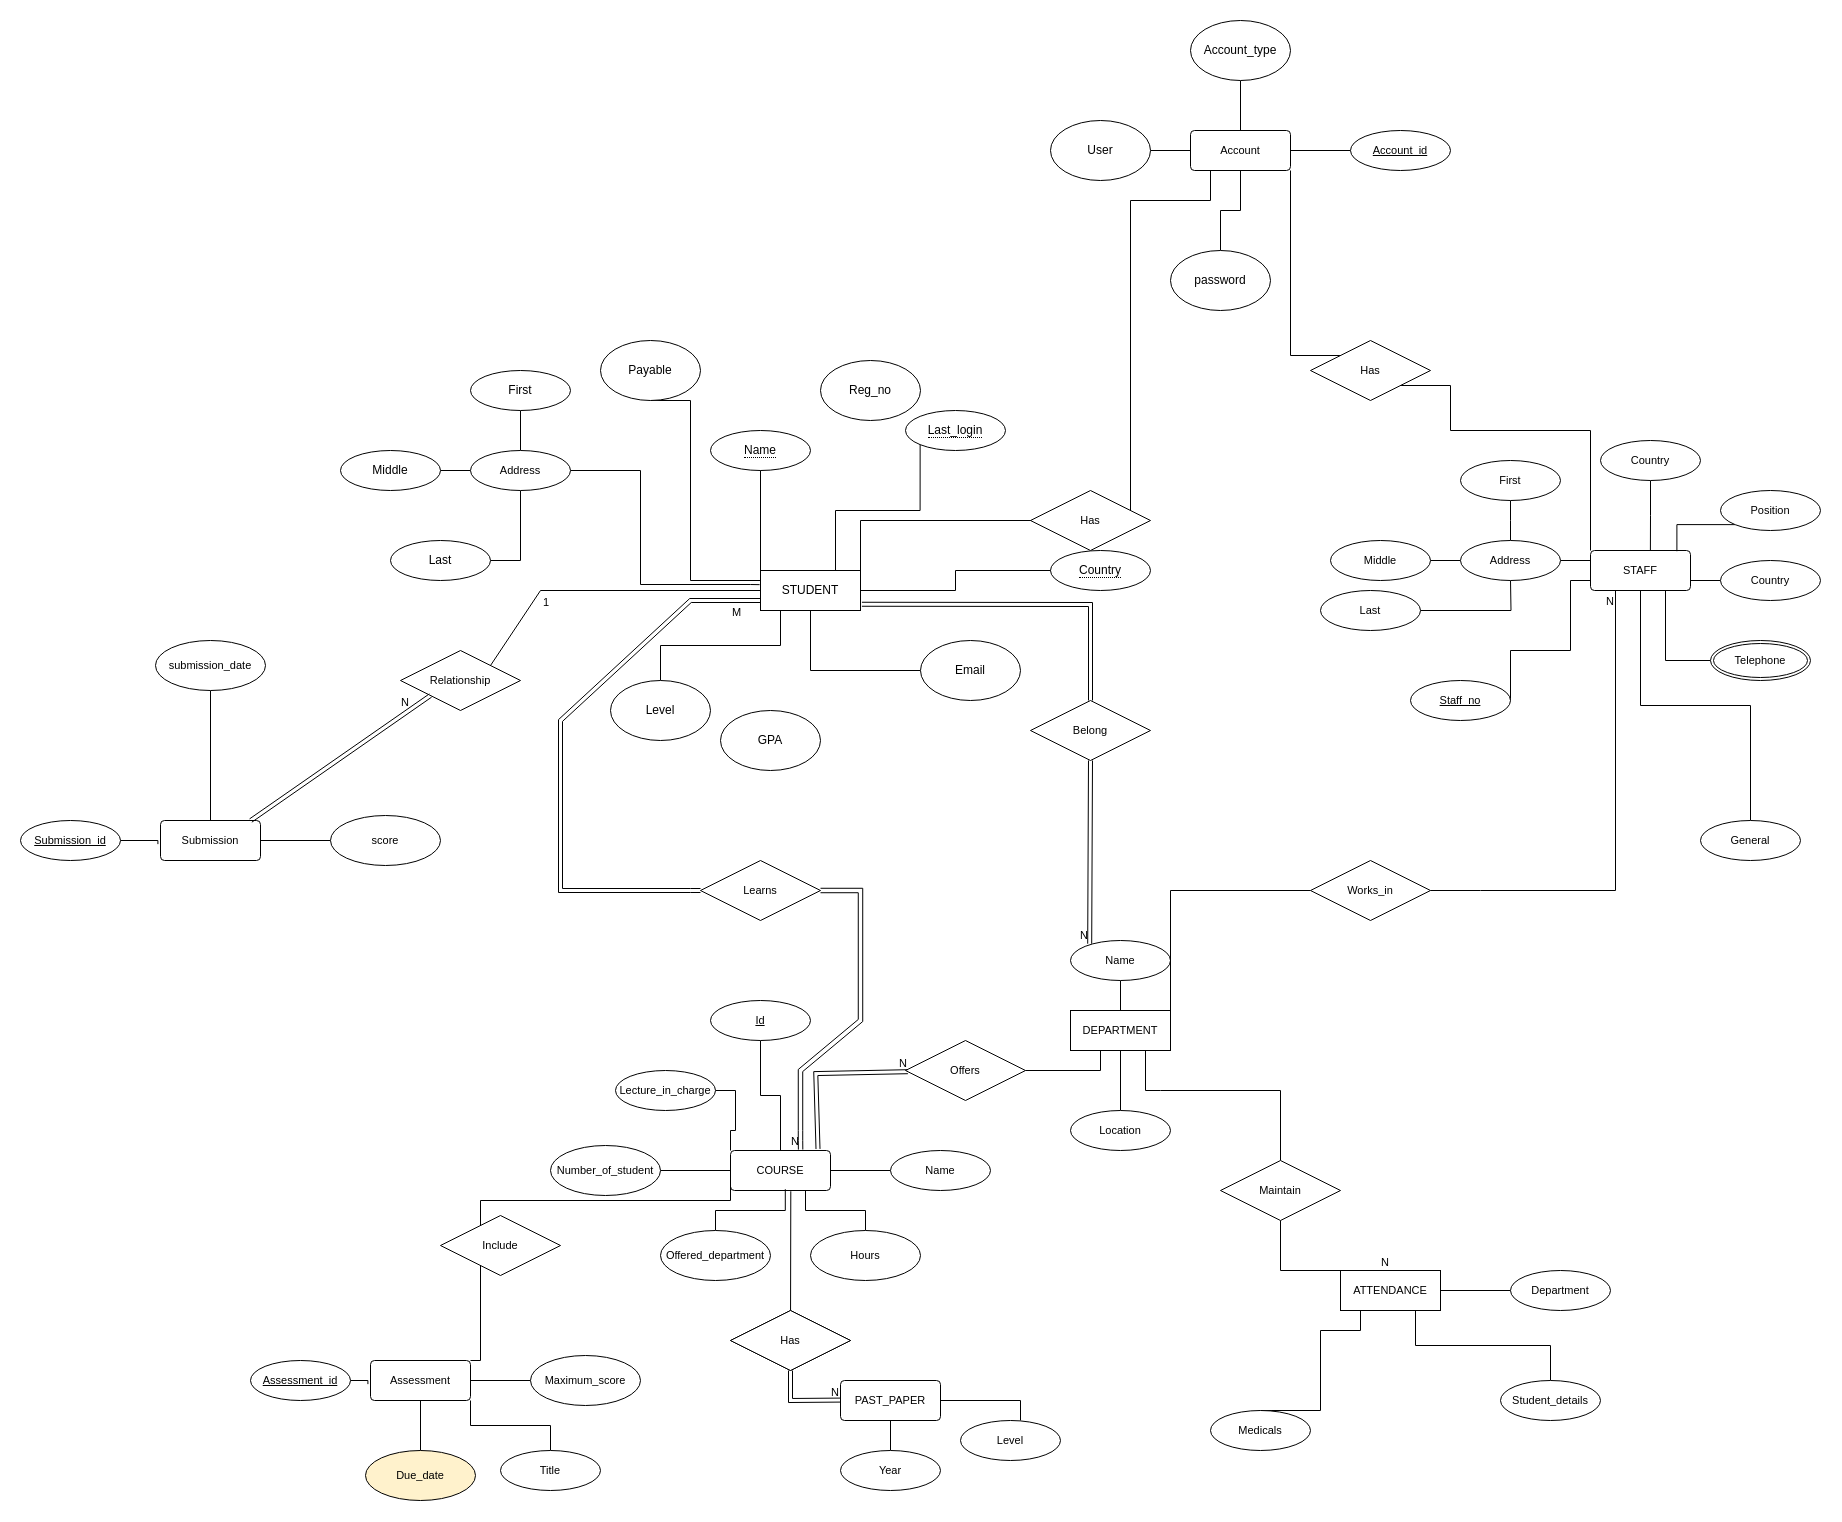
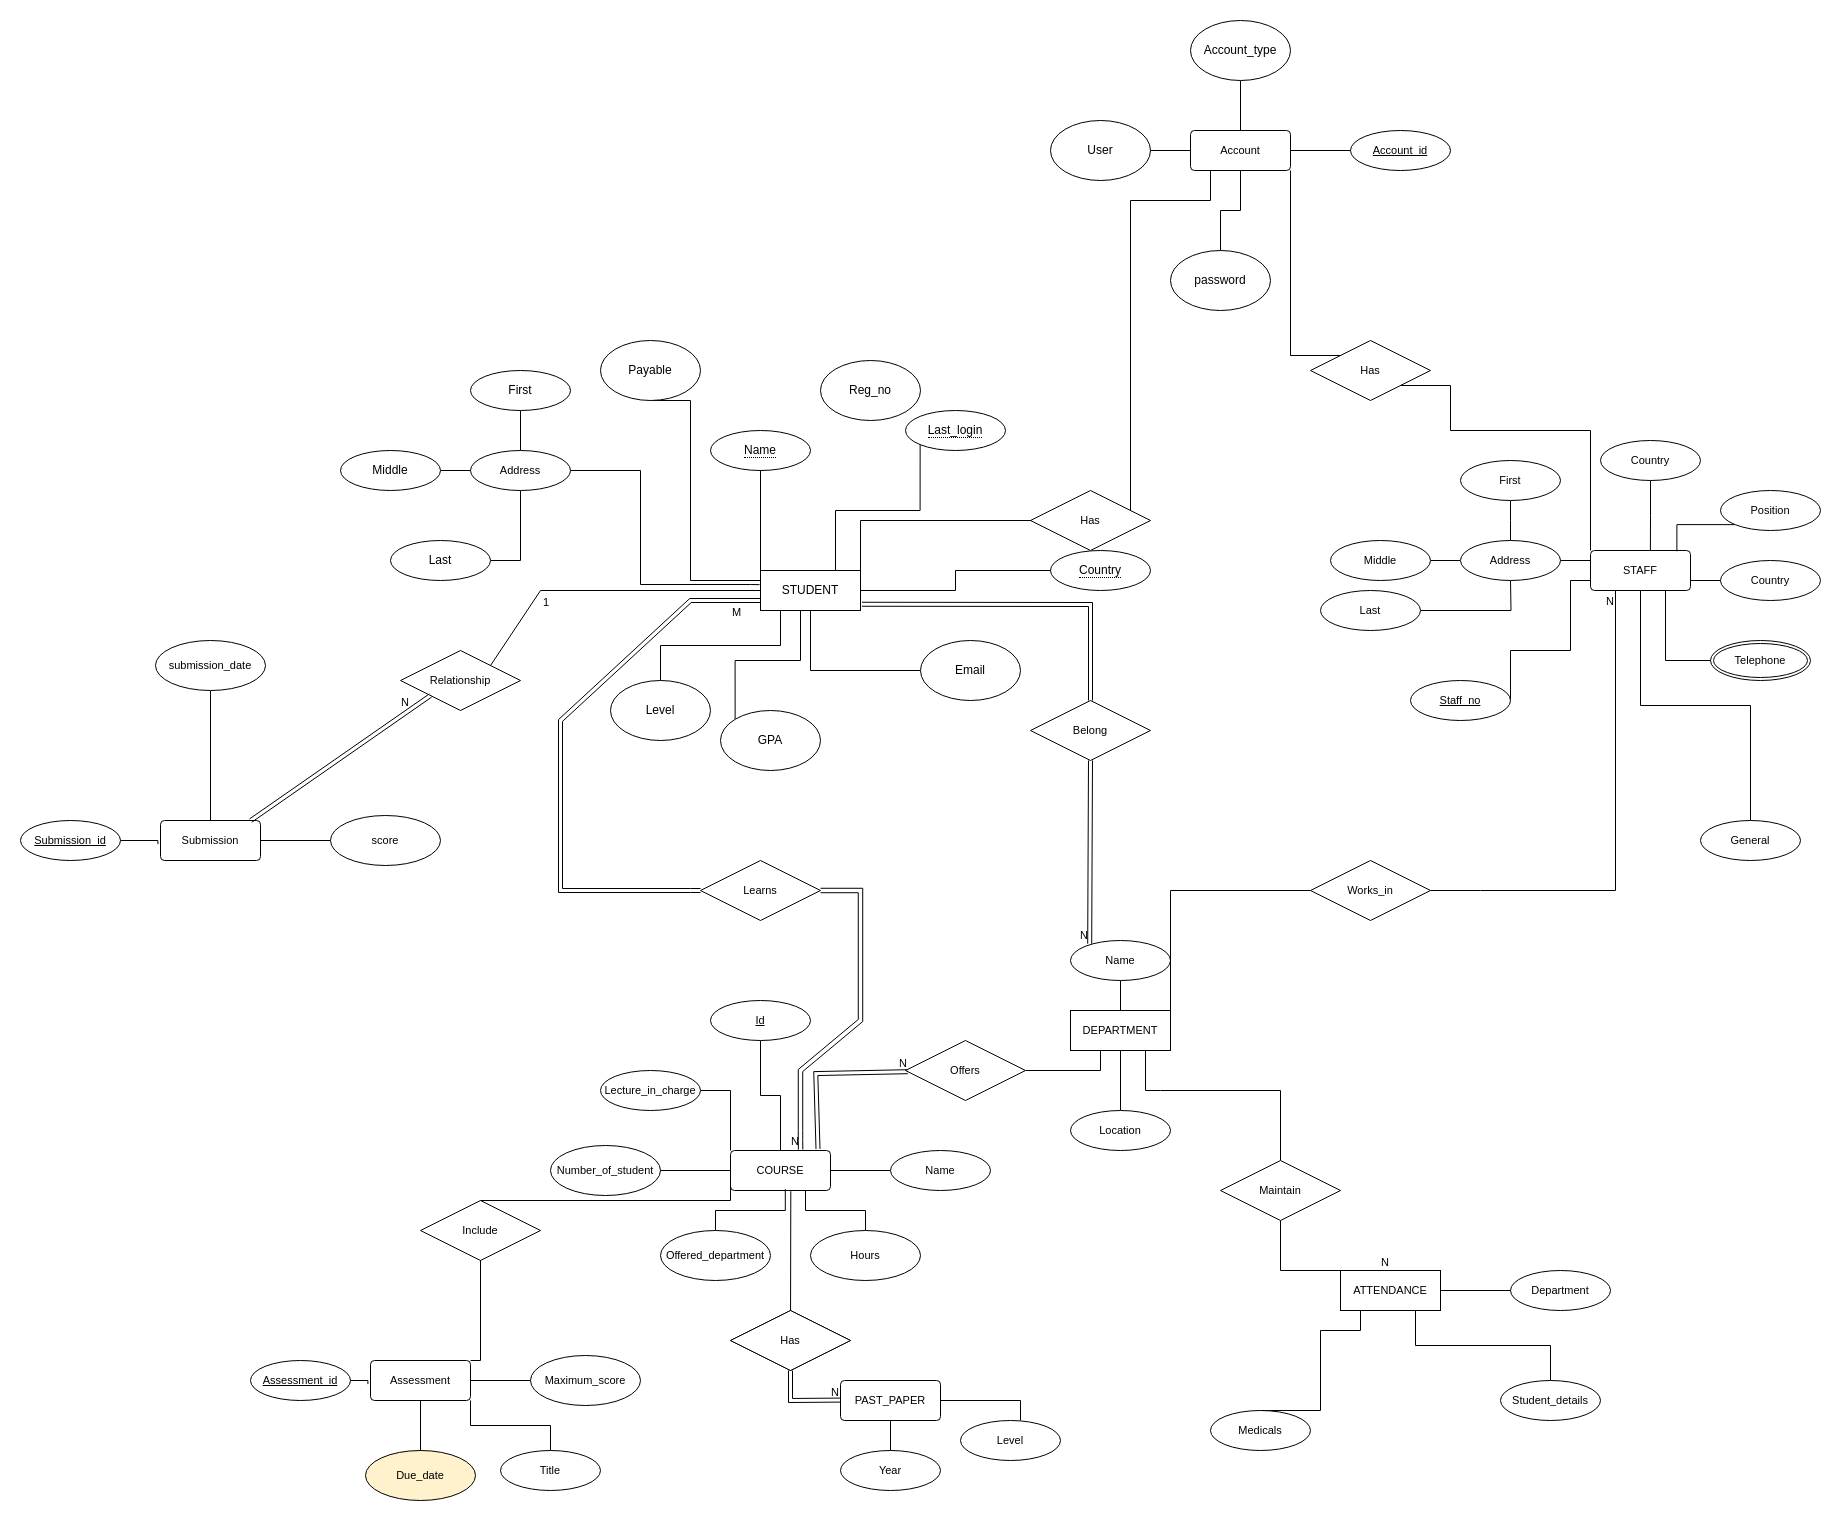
+ <mxCell id="4" style="edgeStyle=orthogonalEdgeStyle;rounded=0;orthogonalLoop=1;jettySize=auto;html=1;exitX=0.4;exitY=1;exitDx=0;exitDy=0;entryX=0;entryY=0;entryDx=0;entryDy=0;exitPerimeter=0;endArrow=none;endFill=0;" edge="1" parent="1" source="24" target="9"><mxGeometry relative="1" as="geometry"><mxPoint x="770" y="620" as="sourcePoint" /></mxGeometry></mxCell>
- <mxCell id="31" value="Lecture_in_charge" style="ellipse;whiteSpace=wrap;html=1;align=center;fontFamily=Helvetica;fontSize=11;fontColor=default;" vertex="1" parent="1"><mxGeometry x="615" y="1070" width="100" height="40" as="geometry" /></mxCell>
+ <mxCell id="31" value="Lecture_in_charge" style="ellipse;whiteSpace=wrap;html=1;align=center;fontFamily=Helvetica;fontSize=11;fontColor=default;" vertex="1" parent="1"><mxGeometry x="600" y="1070" width="100" height="40" as="geometry" /></mxCell>
- <mxCell id="128" value="Include" style="shape=rhombus;perimeter=rhombusPerimeter;whiteSpace=wrap;html=1;align=center;fontFamily=Helvetica;fontSize=11;fontColor=default;" vertex="1" parent="1"><mxGeometry x="440" y="1215" width="120" height="60" as="geometry" /></mxCell>
+ <mxCell id="128" value="Include" style="shape=rhombus;perimeter=rhombusPerimeter;whiteSpace=wrap;html=1;align=center;fontFamily=Helvetica;fontSize=11;fontColor=default;" vertex="1" parent="1"><mxGeometry x="420" y="1200" width="120" height="60" as="geometry" /></mxCell>
